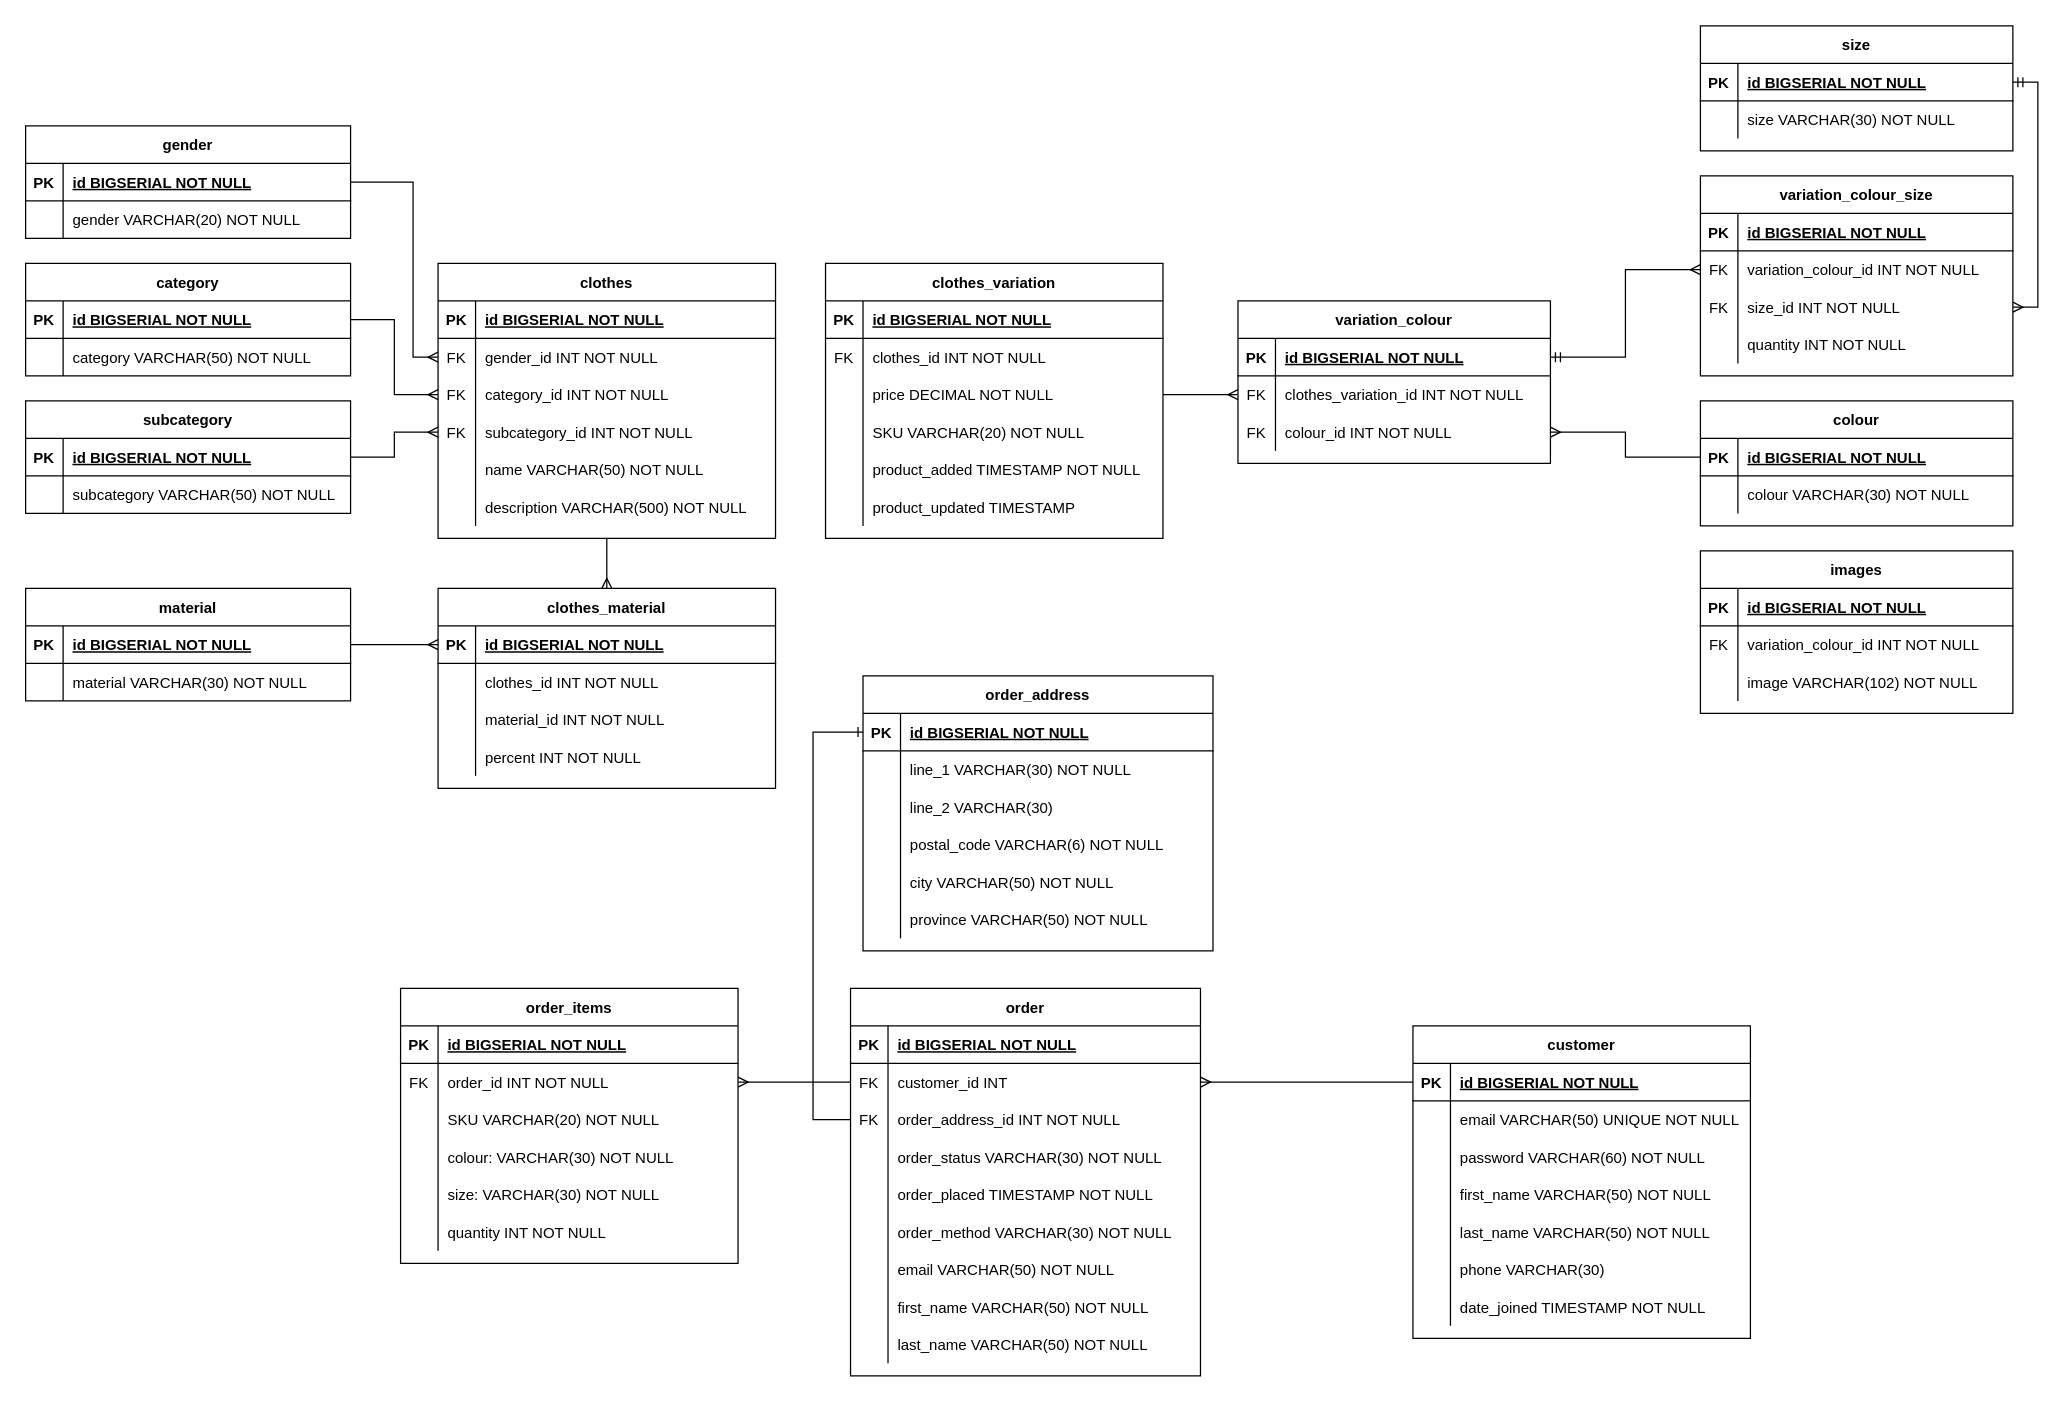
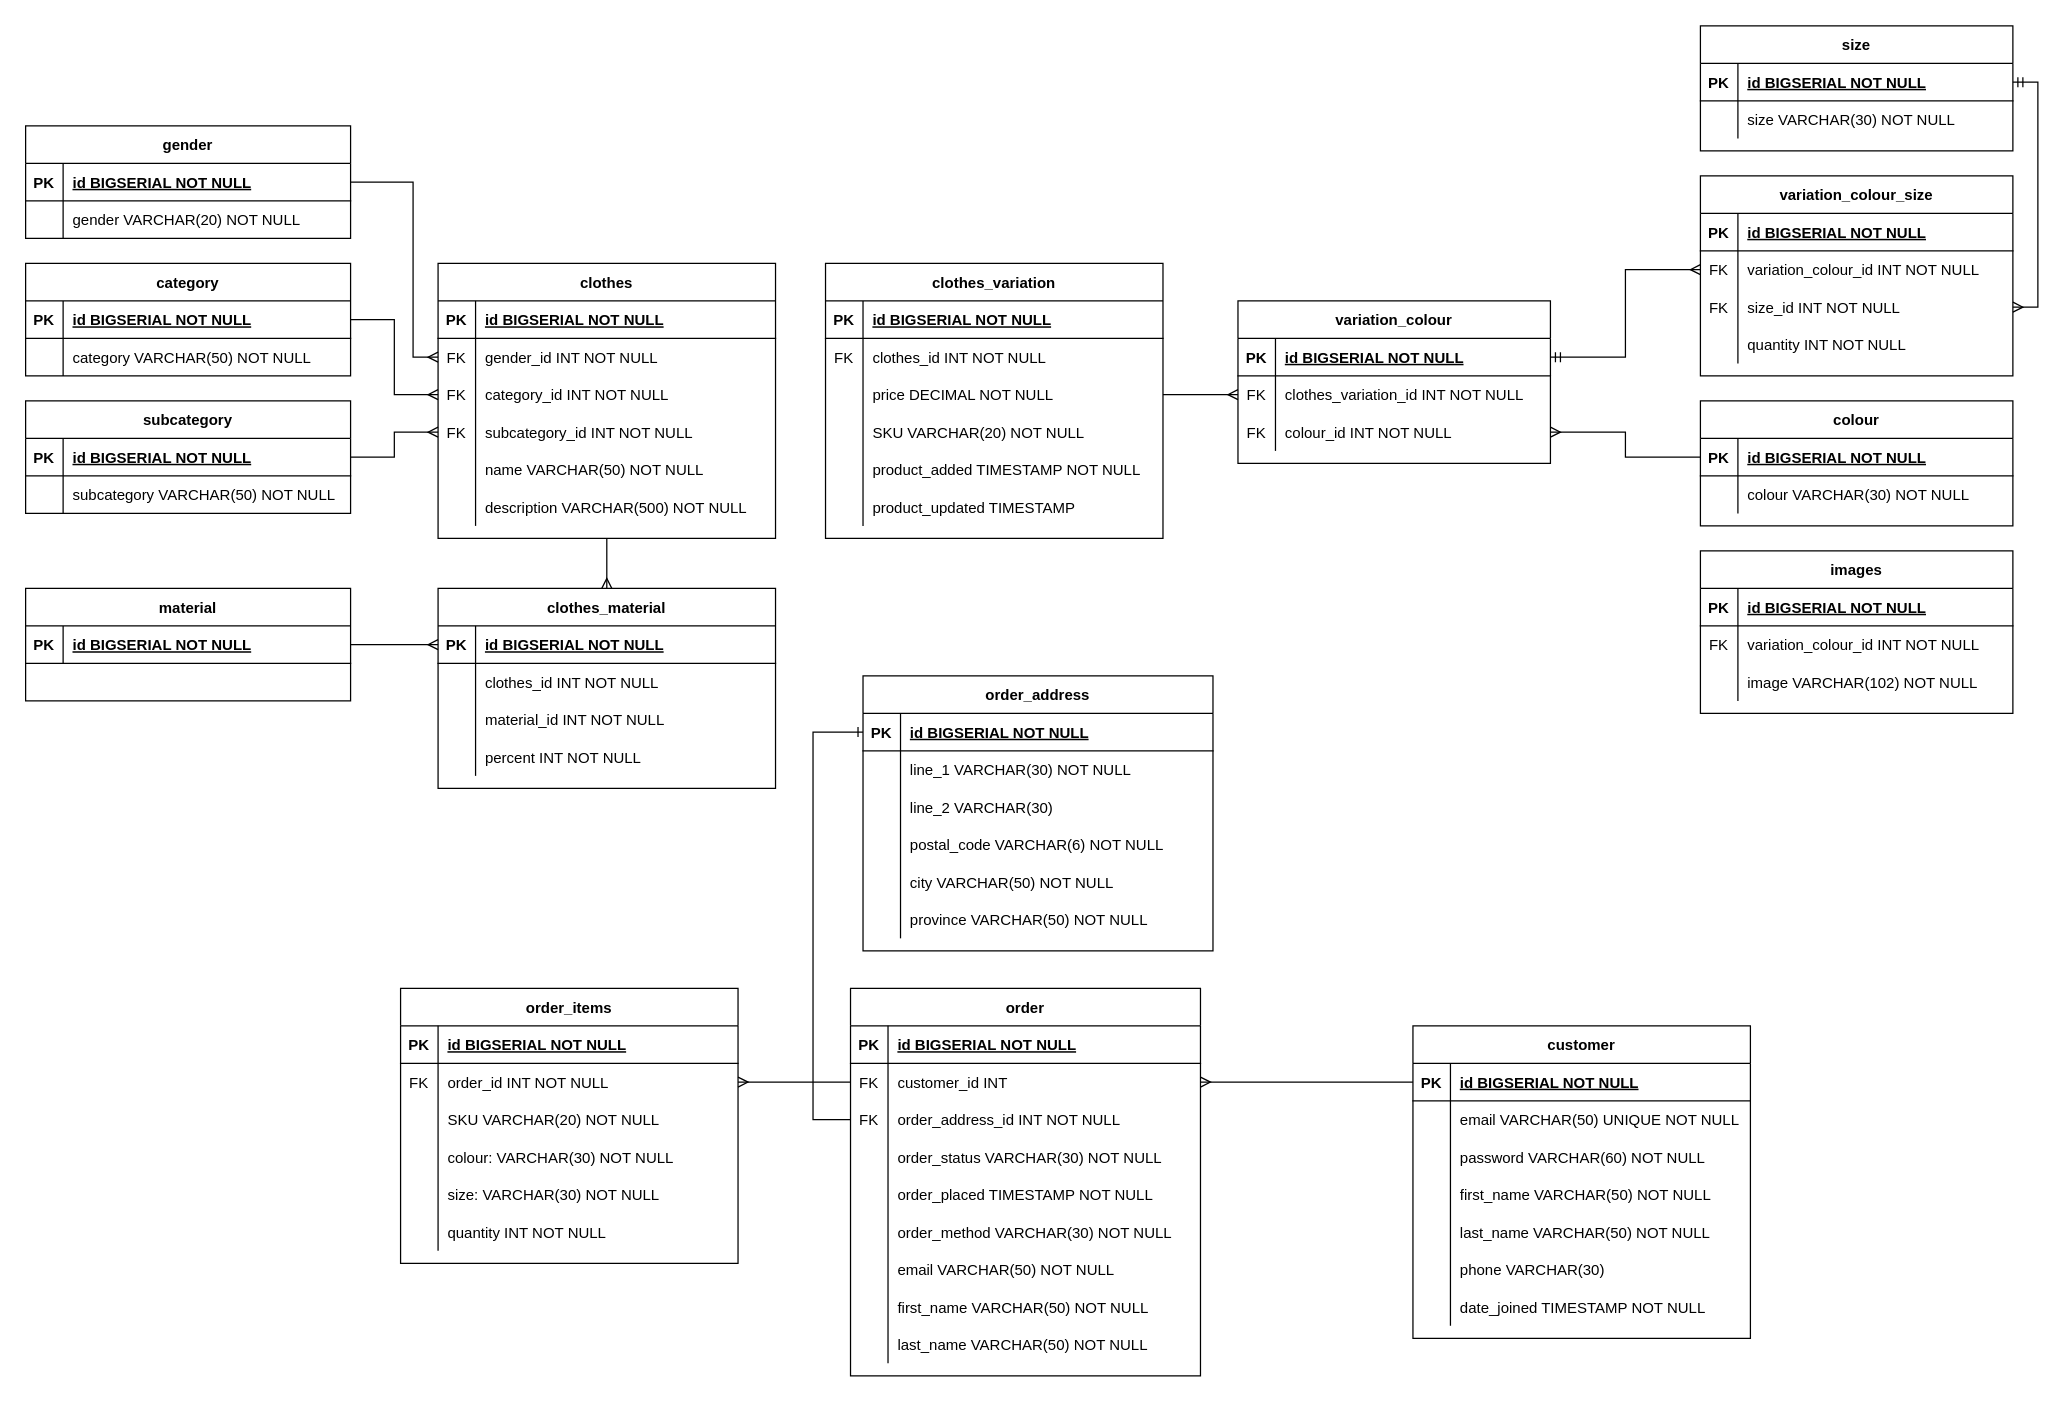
- <mxCell id="128" value="material VARCHAR(30) NOT NULL" style="shape=partialRectangle;connectable=0;fillColor=none;top=0;left=0;bottom=0;right=0;align=left;spacingLeft=6;overflow=hidden;" parent="126" vertex="1"><mxGeometry x="30" width="230" height="30" as="geometry" /></mxCell>
